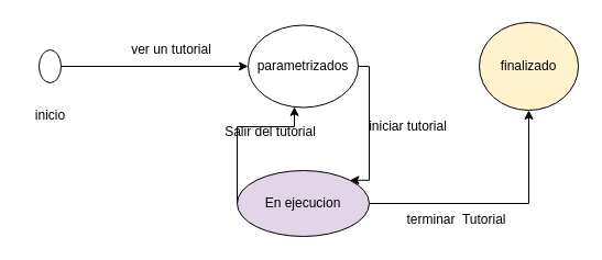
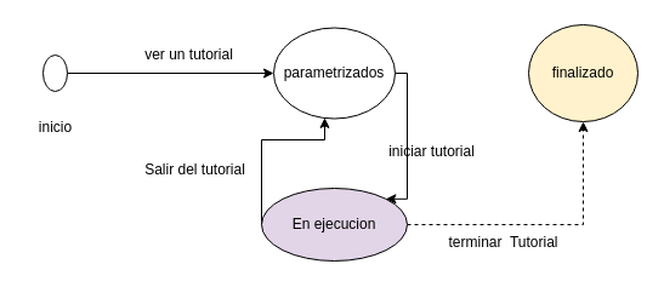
- <mxCell id="12" value="iniciar tutorial" style="text;html=1;align=center;verticalAlign=middle;resizable=0;points=[];autosize=1;strokeColor=none;fillColor=none;" vertex="1" parent="1"><mxGeometry x="325" y="100" width="90" height="30" as="geometry" /></mxCell>
+ <mxCell id="12" value="iniciar tutorial" style="text;html=1;align=center;verticalAlign=middle;resizable=0;points=[];autosize=1;strokeColor=none;fillColor=none;" vertex="1" parent="1"><mxGeometry x="310" y="110" width="90" height="30" as="geometry" /></mxCell>
- <mxCell id="14" value="Salir del tutorial" style="text;html=1;align=center;verticalAlign=middle;resizable=0;points=[];autosize=1;strokeColor=none;fillColor=none;" vertex="1" parent="1"><mxGeometry x="190" y="105" width="110" height="30" as="geometry" /></mxCell>
+ <mxCell id="14" value="Salir del tutorial" style="text;html=1;align=center;verticalAlign=middle;resizable=0;points=[];autosize=1;strokeColor=none;fillColor=none;" vertex="1" parent="1"><mxGeometry x="105" y="125" width="110" height="30" as="geometry" /></mxCell>
- <mxCell id="4" style="edgeStyle=orthogonalEdgeStyle;rounded=0;orthogonalLoop=1;jettySize=auto;html=1;exitX=1;exitY=0.5;exitDx=0;exitDy=0;" edge="1" parent="1" source="11" target="9"><mxGeometry relative="1" as="geometry" /></mxCell>
+ <mxCell id="4" style="edgeStyle=orthogonalEdgeStyle;rounded=0;orthogonalLoop=1;jettySize=auto;html=1;exitX=1;exitY=0.5;exitDx=0;exitDy=0;dashed=1;" edge="1" parent="1" source="11" target="9"><mxGeometry relative="1" as="geometry" /></mxCell>
